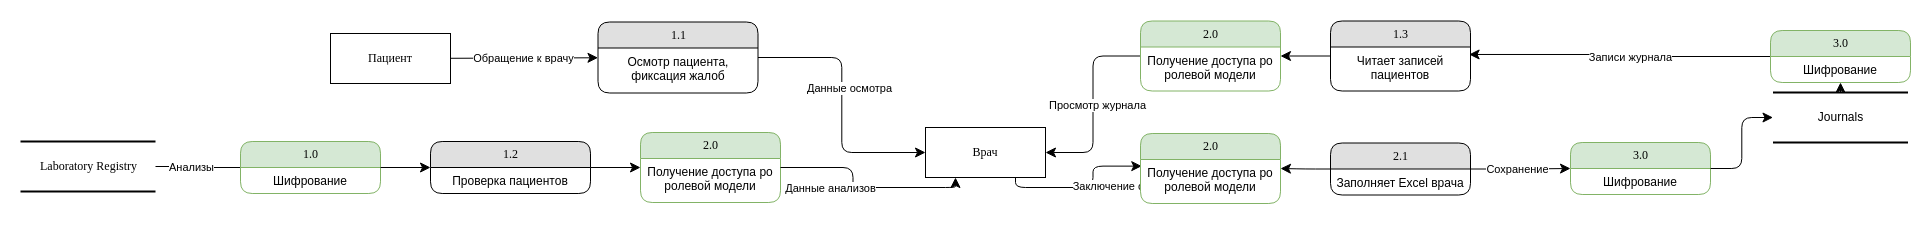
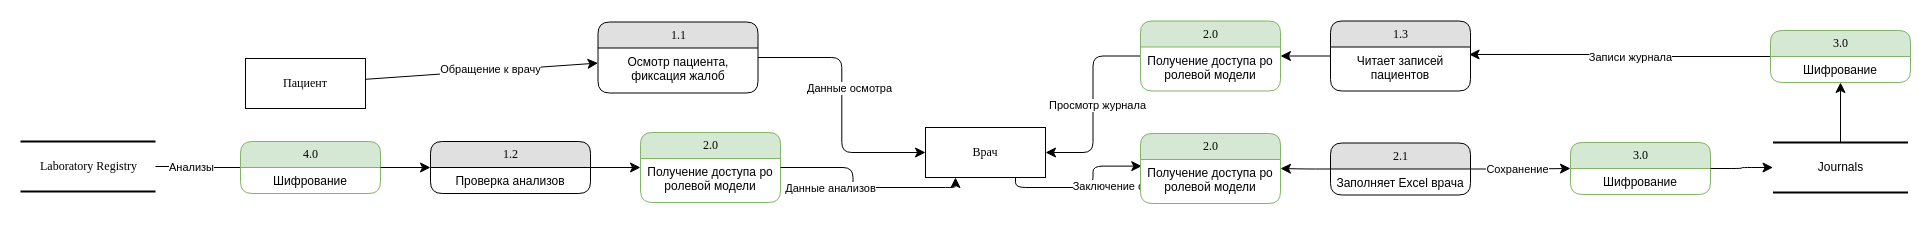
- <mxCell id="6" value="Пациент" style="whiteSpace=wrap;html=1;rounded=0;shadow=0;comic=0;labelBackgroundColor=none;strokeWidth=1;fontFamily=Verdana;fontSize=12;align=center;" parent="1" vertex="1"><mxGeometry x="330" y="33" width="120" height="50" as="geometry" /></mxCell>
+ <mxCell id="6" value="Пациент" style="whiteSpace=wrap;html=1;rounded=0;shadow=0;comic=0;labelBackgroundColor=none;strokeWidth=1;fontFamily=Verdana;fontSize=12;align=center;" parent="1" vertex="1"><mxGeometry x="245" y="58" width="120" height="50" as="geometry" /></mxCell>
- <mxCell id="23" value="&lt;div style=&quot;text-align: left;&quot;&gt;&lt;span style=&quot;background-color: transparent; text-wrap-mode: wrap;&quot;&gt;&lt;font face=&quot;Helvetica&quot;&gt;Journals&lt;/font&gt;&lt;/span&gt;&lt;/div&gt;" style="html=1;rounded=0;shadow=0;comic=0;labelBackgroundColor=none;strokeWidth=2;fontFamily=Verdana;fontSize=12;align=center;shape=mxgraph.ios7ui.horLines;" parent="1" vertex="1"><mxGeometry x="1772.5" y="92" width="135" height="50" as="geometry" /></mxCell>
+ <mxCell id="23" value="&lt;div style=&quot;text-align: left;&quot;&gt;&lt;span style=&quot;background-color: transparent; text-wrap-mode: wrap;&quot;&gt;&lt;font face=&quot;Helvetica&quot;&gt;Journals&lt;/font&gt;&lt;/span&gt;&lt;/div&gt;" style="html=1;rounded=0;shadow=0;comic=0;labelBackgroundColor=none;strokeWidth=2;fontFamily=Verdana;fontSize=12;align=center;shape=mxgraph.ios7ui.horLines;" parent="1" vertex="1"><mxGeometry x="1772.5" y="142" width="135" height="50" as="geometry" /></mxCell>
- <mxCell id="35" value="1.0" style="swimlane;html=1;fontStyle=0;childLayout=stackLayout;horizontal=1;startSize=26;fillColor=#d5e8d4;horizontalStack=0;resizeParent=1;resizeLast=0;collapsible=1;marginBottom=0;swimlaneFillColor=#ffffff;align=center;rounded=1;shadow=0;comic=0;labelBackgroundColor=none;strokeWidth=1;fontFamily=Verdana;fontSize=12;strokeColor=#82b366;" vertex="1" parent="1"><mxGeometry x="240" y="141" width="140" height="52" as="geometry" /></mxCell>
+ <mxCell id="35" value="4.0" style="swimlane;html=1;fontStyle=0;childLayout=stackLayout;horizontal=1;startSize=26;fillColor=#d5e8d4;horizontalStack=0;resizeParent=1;resizeLast=0;collapsible=1;marginBottom=0;swimlaneFillColor=#ffffff;align=center;rounded=1;shadow=0;comic=0;labelBackgroundColor=none;strokeWidth=1;fontFamily=Verdana;fontSize=12;strokeColor=#82b366;" vertex="1" parent="1"><mxGeometry x="240" y="141" width="140" height="52" as="geometry" /></mxCell>
- <mxCell id="12" value="Проверка пациентов" style="text;html=1;strokeColor=none;fillColor=none;spacingLeft=4;spacingRight=4;whiteSpace=wrap;overflow=hidden;rotatable=0;points=[[0,0.5],[1,0.5]];portConstraint=eastwest;align=center;" parent="11" vertex="1"><mxGeometry y="26" width="160" height="26" as="geometry" /></mxCell>
+ <mxCell id="12" value="Проверка анализов" style="text;html=1;strokeColor=none;fillColor=none;spacingLeft=4;spacingRight=4;whiteSpace=wrap;overflow=hidden;rotatable=0;points=[[0,0.5],[1,0.5]];portConstraint=eastwest;align=center;" parent="11" vertex="1"><mxGeometry y="26" width="160" height="26" as="geometry" /></mxCell>
